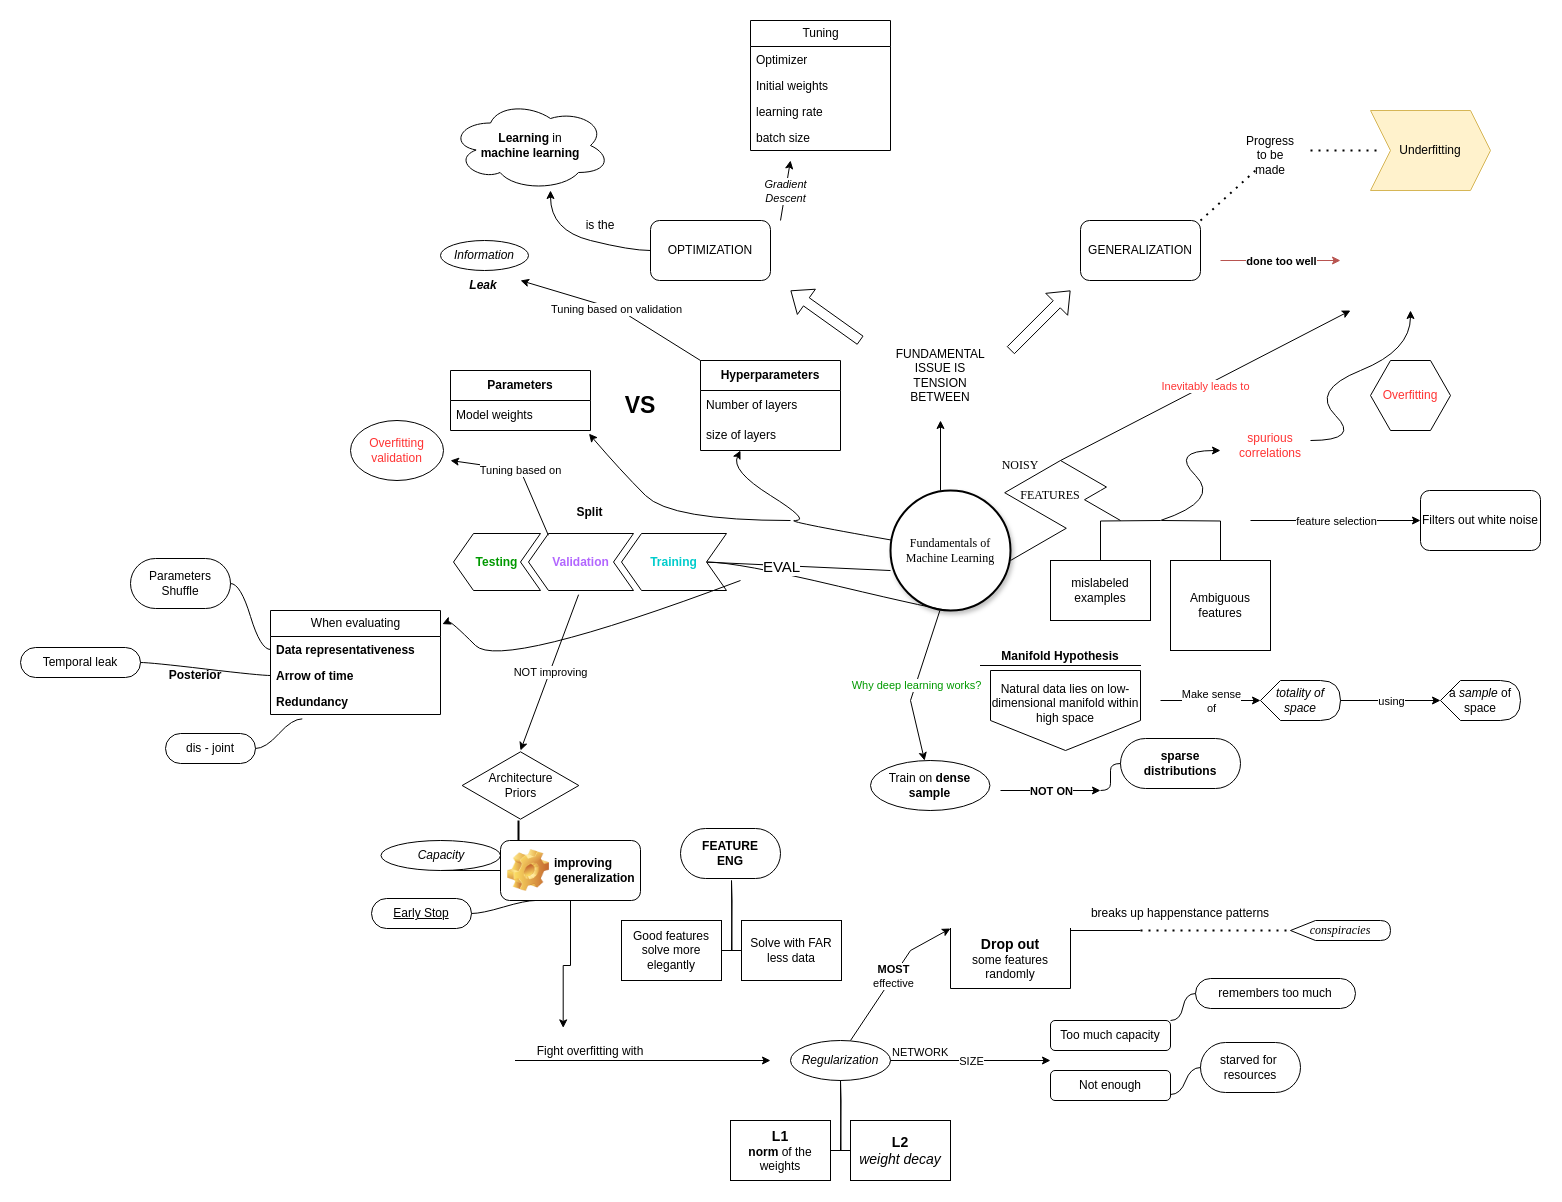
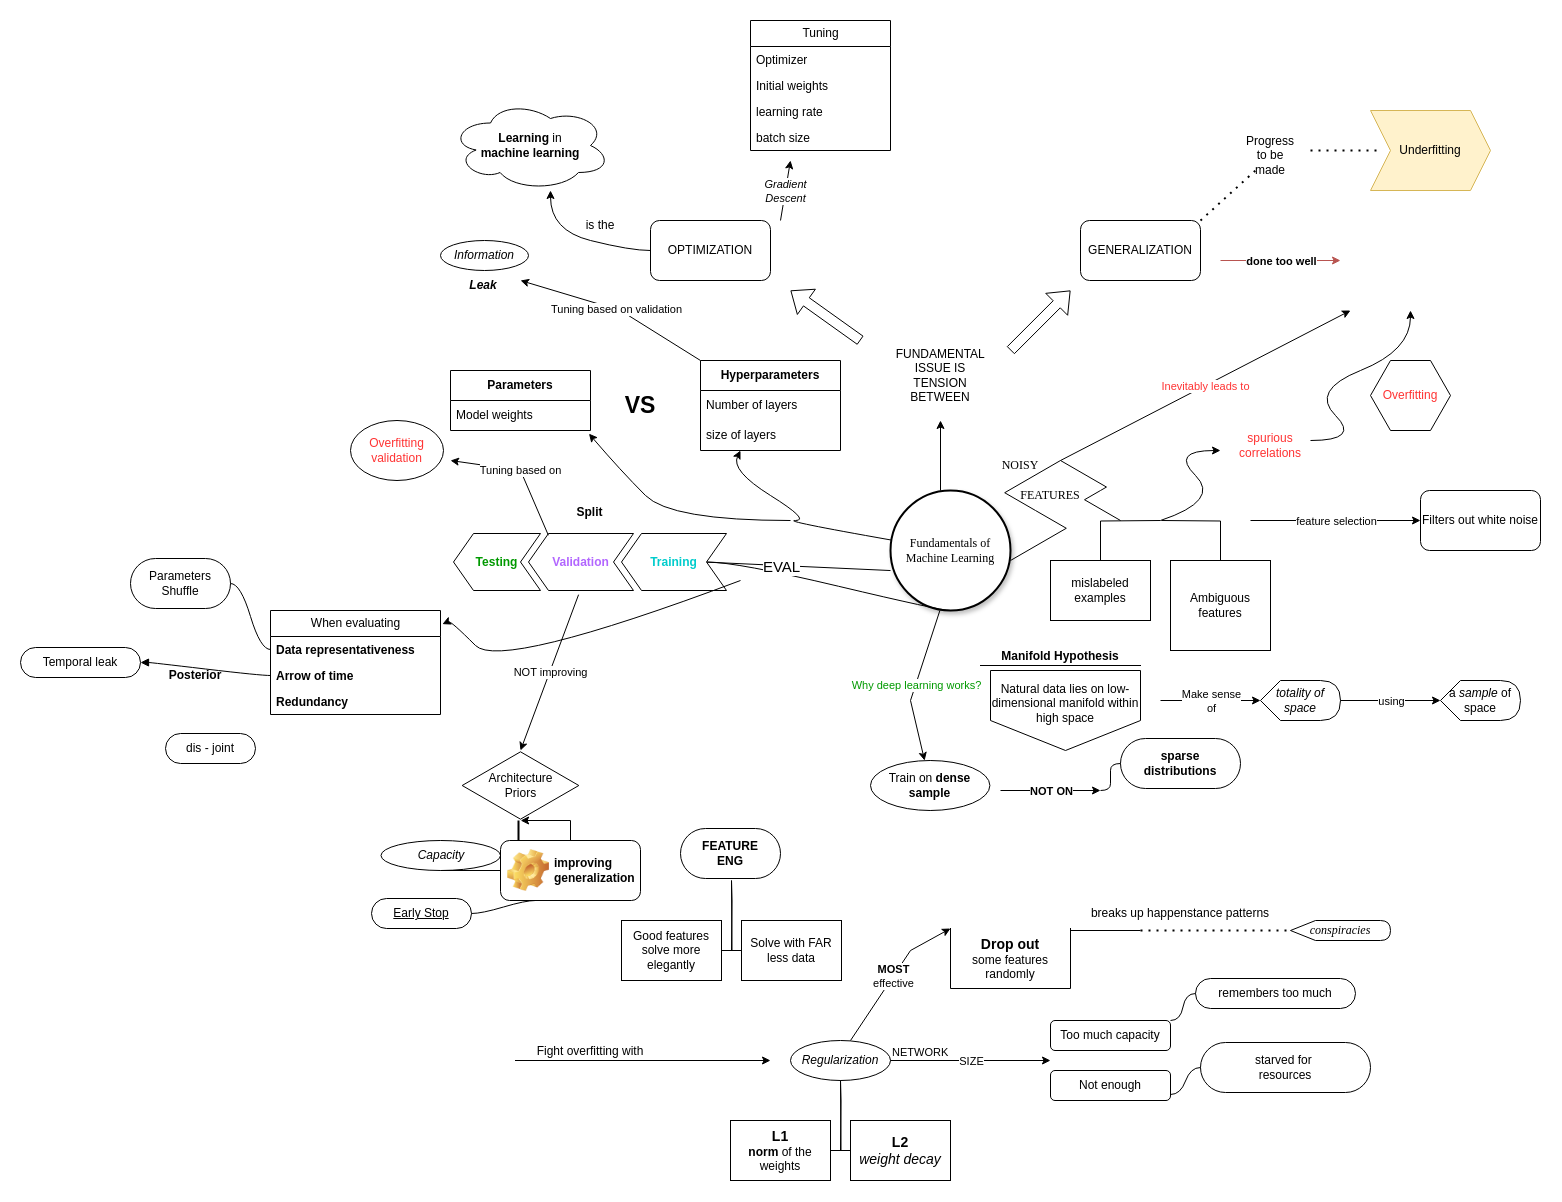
- <mxCell id="82" value="" style="edgeStyle=entityRelationEdgeStyle;startArrow=none;endArrow=none;segment=10;curved=1;sourcePerimeterSpacing=0;targetPerimeterSpacing=0;rounded=0;exitX=0;exitY=0.5;exitDx=0;exitDy=0;" edge="1" target="81" parent="1" source="77"><mxGeometry relative="1" as="geometry"><mxPoint x="60" y="689" as="sourcePoint" /></mxGeometry></mxCell>
+ <mxCell id="82" value="" style="edgeStyle=entityRelationEdgeStyle;startArrow=none;endArrow=block;segment=10;curved=1;sourcePerimeterSpacing=0;targetPerimeterSpacing=0;rounded=0;exitX=0;exitY=0.5;exitDx=0;exitDy=0;" edge="1" target="81" parent="1" source="77"><mxGeometry relative="1" as="geometry"><mxPoint x="60" y="689" as="sourcePoint" /></mxGeometry></mxCell>
- <mxCell id="84" value="" style="edgeStyle=entityRelationEdgeStyle;startArrow=none;endArrow=none;segment=10;curved=1;sourcePerimeterSpacing=0;targetPerimeterSpacing=0;rounded=0;exitX=0.187;exitY=1.168;exitDx=0;exitDy=0;exitPerimeter=0;" edge="1" target="83" parent="1" source="78"><mxGeometry relative="1" as="geometry"><mxPoint x="130" y="775" as="sourcePoint" /></mxGeometry></mxCell>
- <mxCell id="106" value="" style="edgeStyle=orthogonalEdgeStyle;rounded=0;orthogonalLoop=1;jettySize=auto;html=1;entryX=0.318;entryY=-0.087;entryDx=0;entryDy=0;entryPerimeter=0;" edge="1" parent="1" source="98" target="51"><mxGeometry relative="1" as="geometry"><mxPoint x="570" y="980" as="targetPoint" /></mxGeometry></mxCell>
+ <mxCell id="106" value="" style="edgeStyle=orthogonalEdgeStyle;rounded=0;orthogonalLoop=1;jettySize=auto;html=1;" edge="1" parent="1" source="98" target="95"><mxGeometry relative="1" as="geometry"><mxPoint x="570" y="980" as="targetPoint" /></mxGeometry></mxCell>
- <mxCell id="115" value="starved for&amp;nbsp;&lt;br&gt;resources" style="whiteSpace=wrap;html=1;rounded=1;arcSize=50;align=center;verticalAlign=middle;strokeWidth=1;autosize=1;spacing=4;treeFolding=1;treeMoving=1;newEdgeStyle={&quot;edgeStyle&quot;:&quot;entityRelationEdgeStyle&quot;,&quot;startArrow&quot;:&quot;none&quot;,&quot;endArrow&quot;:&quot;none&quot;,&quot;segment&quot;:10,&quot;curved&quot;:1,&quot;sourcePerimeterSpacing&quot;:0,&quot;targetPerimeterSpacing&quot;:0};" vertex="1" parent="1"><mxGeometry x="1200" y="1042" width="100" height="50" as="geometry" /></mxCell>
+ <mxCell id="115" value="starved for&amp;nbsp;&lt;br&gt;resources" style="whiteSpace=wrap;html=1;rounded=1;arcSize=50;align=center;verticalAlign=middle;strokeWidth=1;autosize=1;spacing=4;treeFolding=1;treeMoving=1;newEdgeStyle={&quot;edgeStyle&quot;:&quot;entityRelationEdgeStyle&quot;,&quot;startArrow&quot;:&quot;none&quot;,&quot;endArrow&quot;:&quot;none&quot;,&quot;segment&quot;:10,&quot;curved&quot;:1,&quot;sourcePerimeterSpacing&quot;:0,&quot;targetPerimeterSpacing&quot;:0};" vertex="1" parent="1"><mxGeometry x="1200" y="1042" width="170" height="50" as="geometry" /></mxCell>
